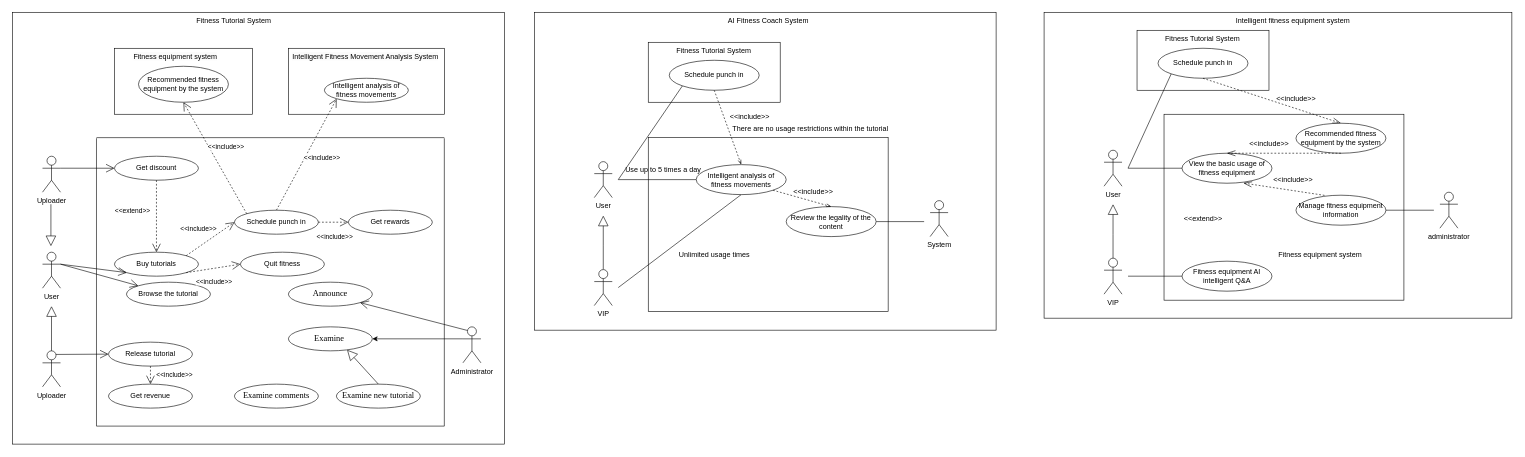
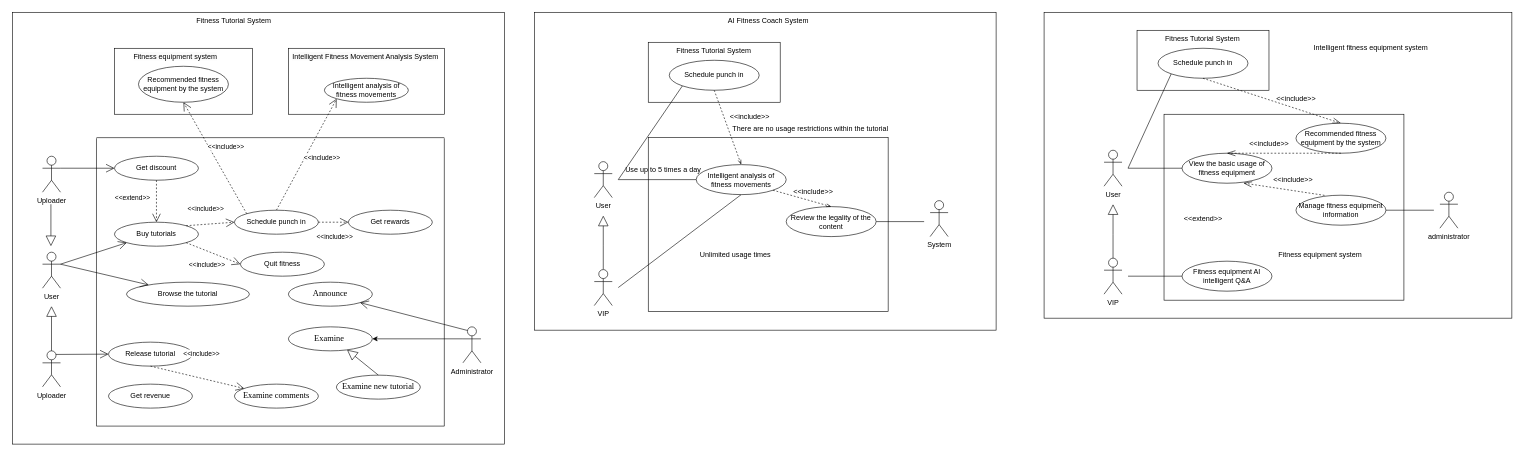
- <mxCell id="96" value="Intelligent fitness equipment system" style="text;html=1;strokeColor=none;fillColor=none;align=center;verticalAlign=middle;whiteSpace=wrap;rounded=0;" parent="1" vertex="1"><mxGeometry x="2035" y="20" width="240" height="30" as="geometry" /></mxCell>
+ <mxCell id="96" value="Intelligent fitness equipment system" style="text;html=1;strokeColor=none;fillColor=none;align=center;verticalAlign=middle;whiteSpace=wrap;rounded=0;" parent="1" vertex="1"><mxGeometry x="2165" y="65" width="240" height="30" as="geometry" /></mxCell>
- <mxCell id="12" value="Unlimited usage times" style="text;html=1;align=center;verticalAlign=middle;resizable=0;points=[];autosize=1;strokeColor=none;fillColor=none;" parent="1" vertex="1"><mxGeometry x="1120" y="409" width="140" height="30" as="geometry" /></mxCell>
+ <mxCell id="12" value="Unlimited usage times" style="text;html=1;align=center;verticalAlign=middle;resizable=0;points=[];autosize=1;strokeColor=none;fillColor=none;" parent="1" vertex="1"><mxGeometry x="1155" y="409" width="140" height="30" as="geometry" /></mxCell>
- <mxCell id="30" value="Buy tutorials" style="ellipse;whiteSpace=wrap;html=1;" parent="1" vertex="1"><mxGeometry x="190" y="420" width="140" height="40" as="geometry" /></mxCell>
+ <mxCell id="30" value="Buy tutorials" style="ellipse;whiteSpace=wrap;html=1;" parent="1" vertex="1"><mxGeometry x="190" y="370" width="140" height="40" as="geometry" /></mxCell>
- <mxCell id="36" value="Browse the tutorial" style="ellipse;whiteSpace=wrap;html=1;" parent="1" vertex="1"><mxGeometry x="210" y="470" width="140" height="40" as="geometry" /></mxCell>
+ <mxCell id="36" value="Browse the tutorial" style="ellipse;whiteSpace=wrap;html=1;" parent="1" vertex="1"><mxGeometry x="210" y="470" width="205" height="40" as="geometry" /></mxCell>
- <mxCell id="38" value="&amp;lt;&amp;lt;include&amp;gt;&amp;gt;" style="endArrow=open;endSize=12;dashed=1;html=1;rounded=0;exitX=0.5;exitY=1;exitDx=0;exitDy=0;entryX=0.5;entryY=0;entryDx=0;entryDy=0;" parent="1" source="29" target="48" edge="1"><mxGeometry x="-0.033" y="40" width="160" relative="1" as="geometry"><mxPoint x="259.78" y="596" as="sourcePoint" /><mxPoint x="260" y="660" as="targetPoint" /><mxPoint as="offset" /></mxGeometry></mxCell>
+ <mxCell id="38" value="&amp;lt;&amp;lt;include&amp;gt;&amp;gt;" style="endArrow=open;endSize=12;dashed=1;html=1;rounded=0;exitX=0.5;exitY=1;exitDx=0;exitDy=0;" parent="1" source="29" target="45" edge="1"><mxGeometry x="-0.033" y="40" width="160" relative="1" as="geometry"><mxPoint x="259.78" y="596" as="sourcePoint" /><mxPoint x="260" y="660" as="targetPoint" /><mxPoint as="offset" /></mxGeometry></mxCell>
- <mxCell id="44" value="&lt;p class=&quot;MsoNormal&quot;&gt;&lt;font face=&quot;Calibri&quot;&gt;&lt;span style=&quot;font-size: 14px;&quot;&gt;Examine new tutorial&lt;/span&gt;&lt;/font&gt;&lt;br&gt;&lt;/p&gt;" style="ellipse;whiteSpace=wrap;html=1;" parent="1" vertex="1"><mxGeometry x="560" y="640" width="140" height="40" as="geometry" /></mxCell>
+ <mxCell id="44" value="&lt;p class=&quot;MsoNormal&quot;&gt;&lt;font face=&quot;Calibri&quot;&gt;&lt;span style=&quot;font-size: 14px;&quot;&gt;Examine new tutorial&lt;/span&gt;&lt;/font&gt;&lt;br&gt;&lt;/p&gt;" style="ellipse;whiteSpace=wrap;html=1;" parent="1" vertex="1"><mxGeometry x="560" y="625" width="140" height="40" as="geometry" /></mxCell>
